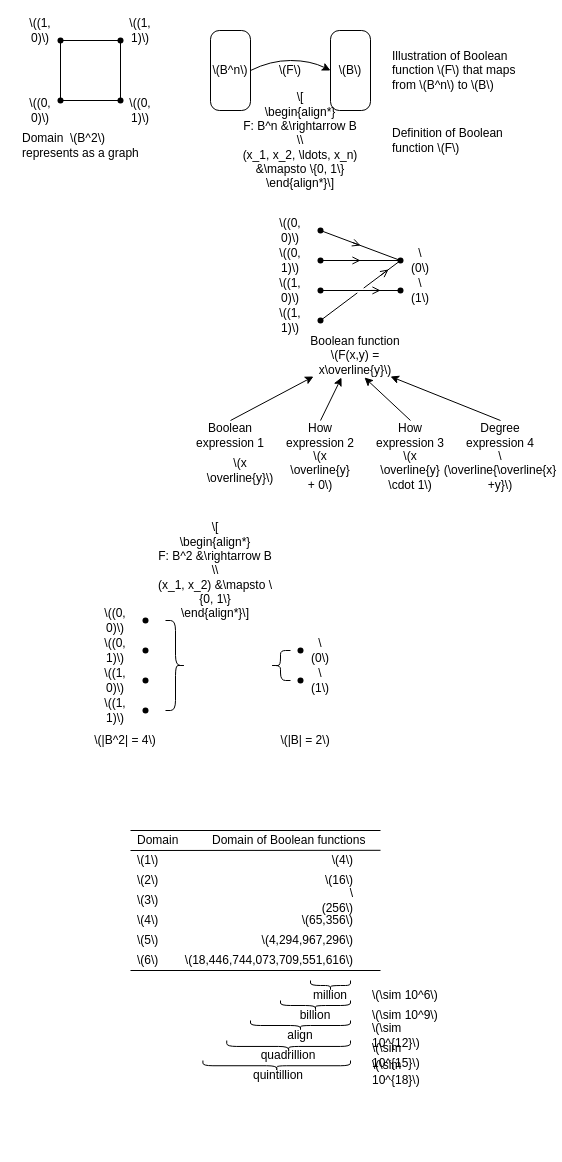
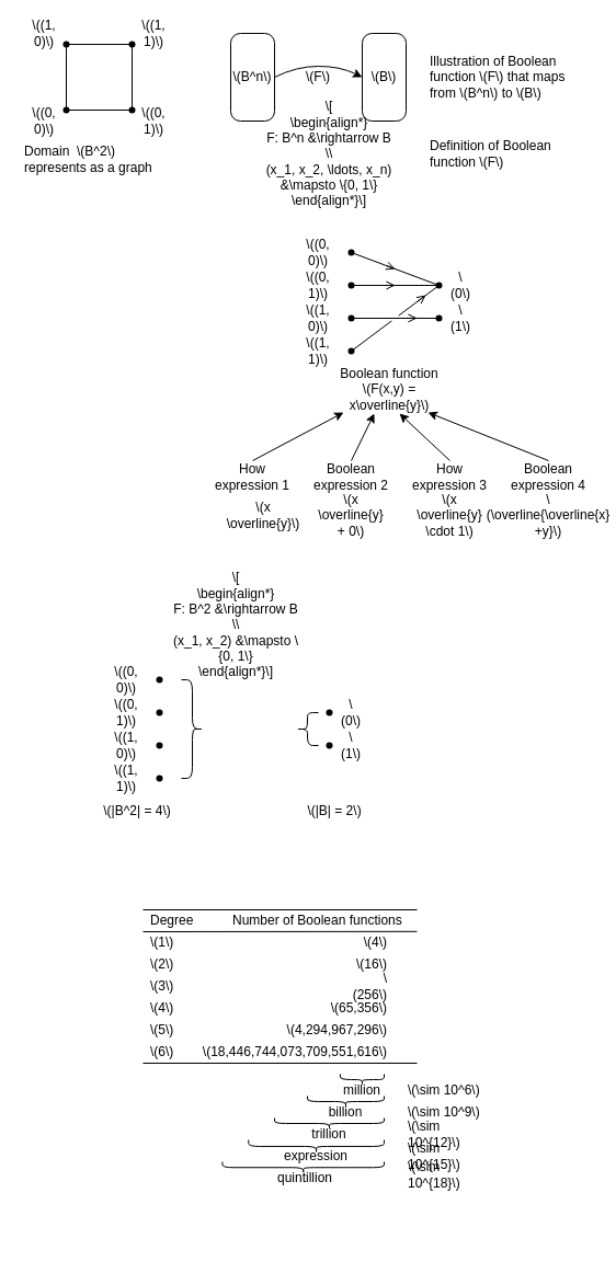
- <mxCell id="43" value="Boolean expression 1" style="text;html=1;strokeColor=none;fillColor=none;align=center;verticalAlign=middle;whiteSpace=wrap;rounded=0;" parent="1" vertex="1"><mxGeometry x="190" y="420" width="80" height="30" as="geometry" /></mxCell>
+ <mxCell id="43" value="How expression 1" style="text;html=1;strokeColor=none;fillColor=none;align=center;verticalAlign=middle;whiteSpace=wrap;rounded=0;" parent="1" vertex="1"><mxGeometry x="190" y="420" width="80" height="30" as="geometry" /></mxCell>
- <mxCell id="44" value="How expression 2" style="text;html=1;strokeColor=none;fillColor=none;align=center;verticalAlign=middle;whiteSpace=wrap;rounded=0;" parent="1" vertex="1"><mxGeometry x="280" y="420" width="80" height="30" as="geometry" /></mxCell>
+ <mxCell id="44" value="Boolean expression 2" style="text;html=1;strokeColor=none;fillColor=none;align=center;verticalAlign=middle;whiteSpace=wrap;rounded=0;" parent="1" vertex="1"><mxGeometry x="280" y="420" width="80" height="30" as="geometry" /></mxCell>
- <mxCell id="49" value="Degree expression 4" style="text;html=1;strokeColor=none;fillColor=none;align=center;verticalAlign=middle;whiteSpace=wrap;rounded=0;" parent="1" vertex="1"><mxGeometry x="460" y="420" width="80" height="30" as="geometry" /></mxCell>
+ <mxCell id="49" value="Boolean expression 4" style="text;html=1;strokeColor=none;fillColor=none;align=center;verticalAlign=middle;whiteSpace=wrap;rounded=0;" parent="1" vertex="1"><mxGeometry x="460" y="420" width="80" height="30" as="geometry" /></mxCell>
- <mxCell id="72" value="Domain" style="text;html=1;strokeColor=none;fillColor=none;align=left;verticalAlign=middle;whiteSpace=wrap;rounded=0;" parent="1" vertex="1"><mxGeometry x="135" y="830" width="80" height="20" as="geometry" /></mxCell>
+ <mxCell id="72" value="Degree" style="text;html=1;strokeColor=none;fillColor=none;align=left;verticalAlign=middle;whiteSpace=wrap;rounded=0;" parent="1" vertex="1"><mxGeometry x="135" y="830" width="80" height="20" as="geometry" /></mxCell>
- <mxCell id="73" value="Domain of Boolean functions" style="text;html=1;strokeColor=none;fillColor=none;align=left;verticalAlign=middle;whiteSpace=wrap;rounded=0;" parent="1" vertex="1"><mxGeometry x="210" y="830" width="170" height="20" as="geometry" /></mxCell>
+ <mxCell id="73" value="Number of Boolean functions" style="text;html=1;strokeColor=none;fillColor=none;align=left;verticalAlign=middle;whiteSpace=wrap;rounded=0;" parent="1" vertex="1"><mxGeometry x="210" y="830" width="170" height="20" as="geometry" /></mxCell>
- <mxCell id="94" value="align" style="text;html=1;strokeColor=none;fillColor=none;align=center;verticalAlign=middle;whiteSpace=wrap;rounded=0;" parent="1" vertex="1"><mxGeometry x="270" y="1030" width="60" height="10" as="geometry" /></mxCell>
+ <mxCell id="94" value="trillion" style="text;html=1;strokeColor=none;fillColor=none;align=center;verticalAlign=middle;whiteSpace=wrap;rounded=0;" parent="1" vertex="1"><mxGeometry x="270" y="1030" width="60" height="10" as="geometry" /></mxCell>
- <mxCell id="97" value="quadrillion" style="text;html=1;strokeColor=none;fillColor=none;align=center;verticalAlign=middle;whiteSpace=wrap;rounded=0;" parent="1" vertex="1"><mxGeometry x="258.11" y="1050" width="60" height="10" as="geometry" /></mxCell>
+ <mxCell id="97" value="expression" style="text;html=1;strokeColor=none;fillColor=none;align=center;verticalAlign=middle;whiteSpace=wrap;rounded=0;" parent="1" vertex="1"><mxGeometry x="258.11" y="1050" width="60" height="10" as="geometry" /></mxCell>
